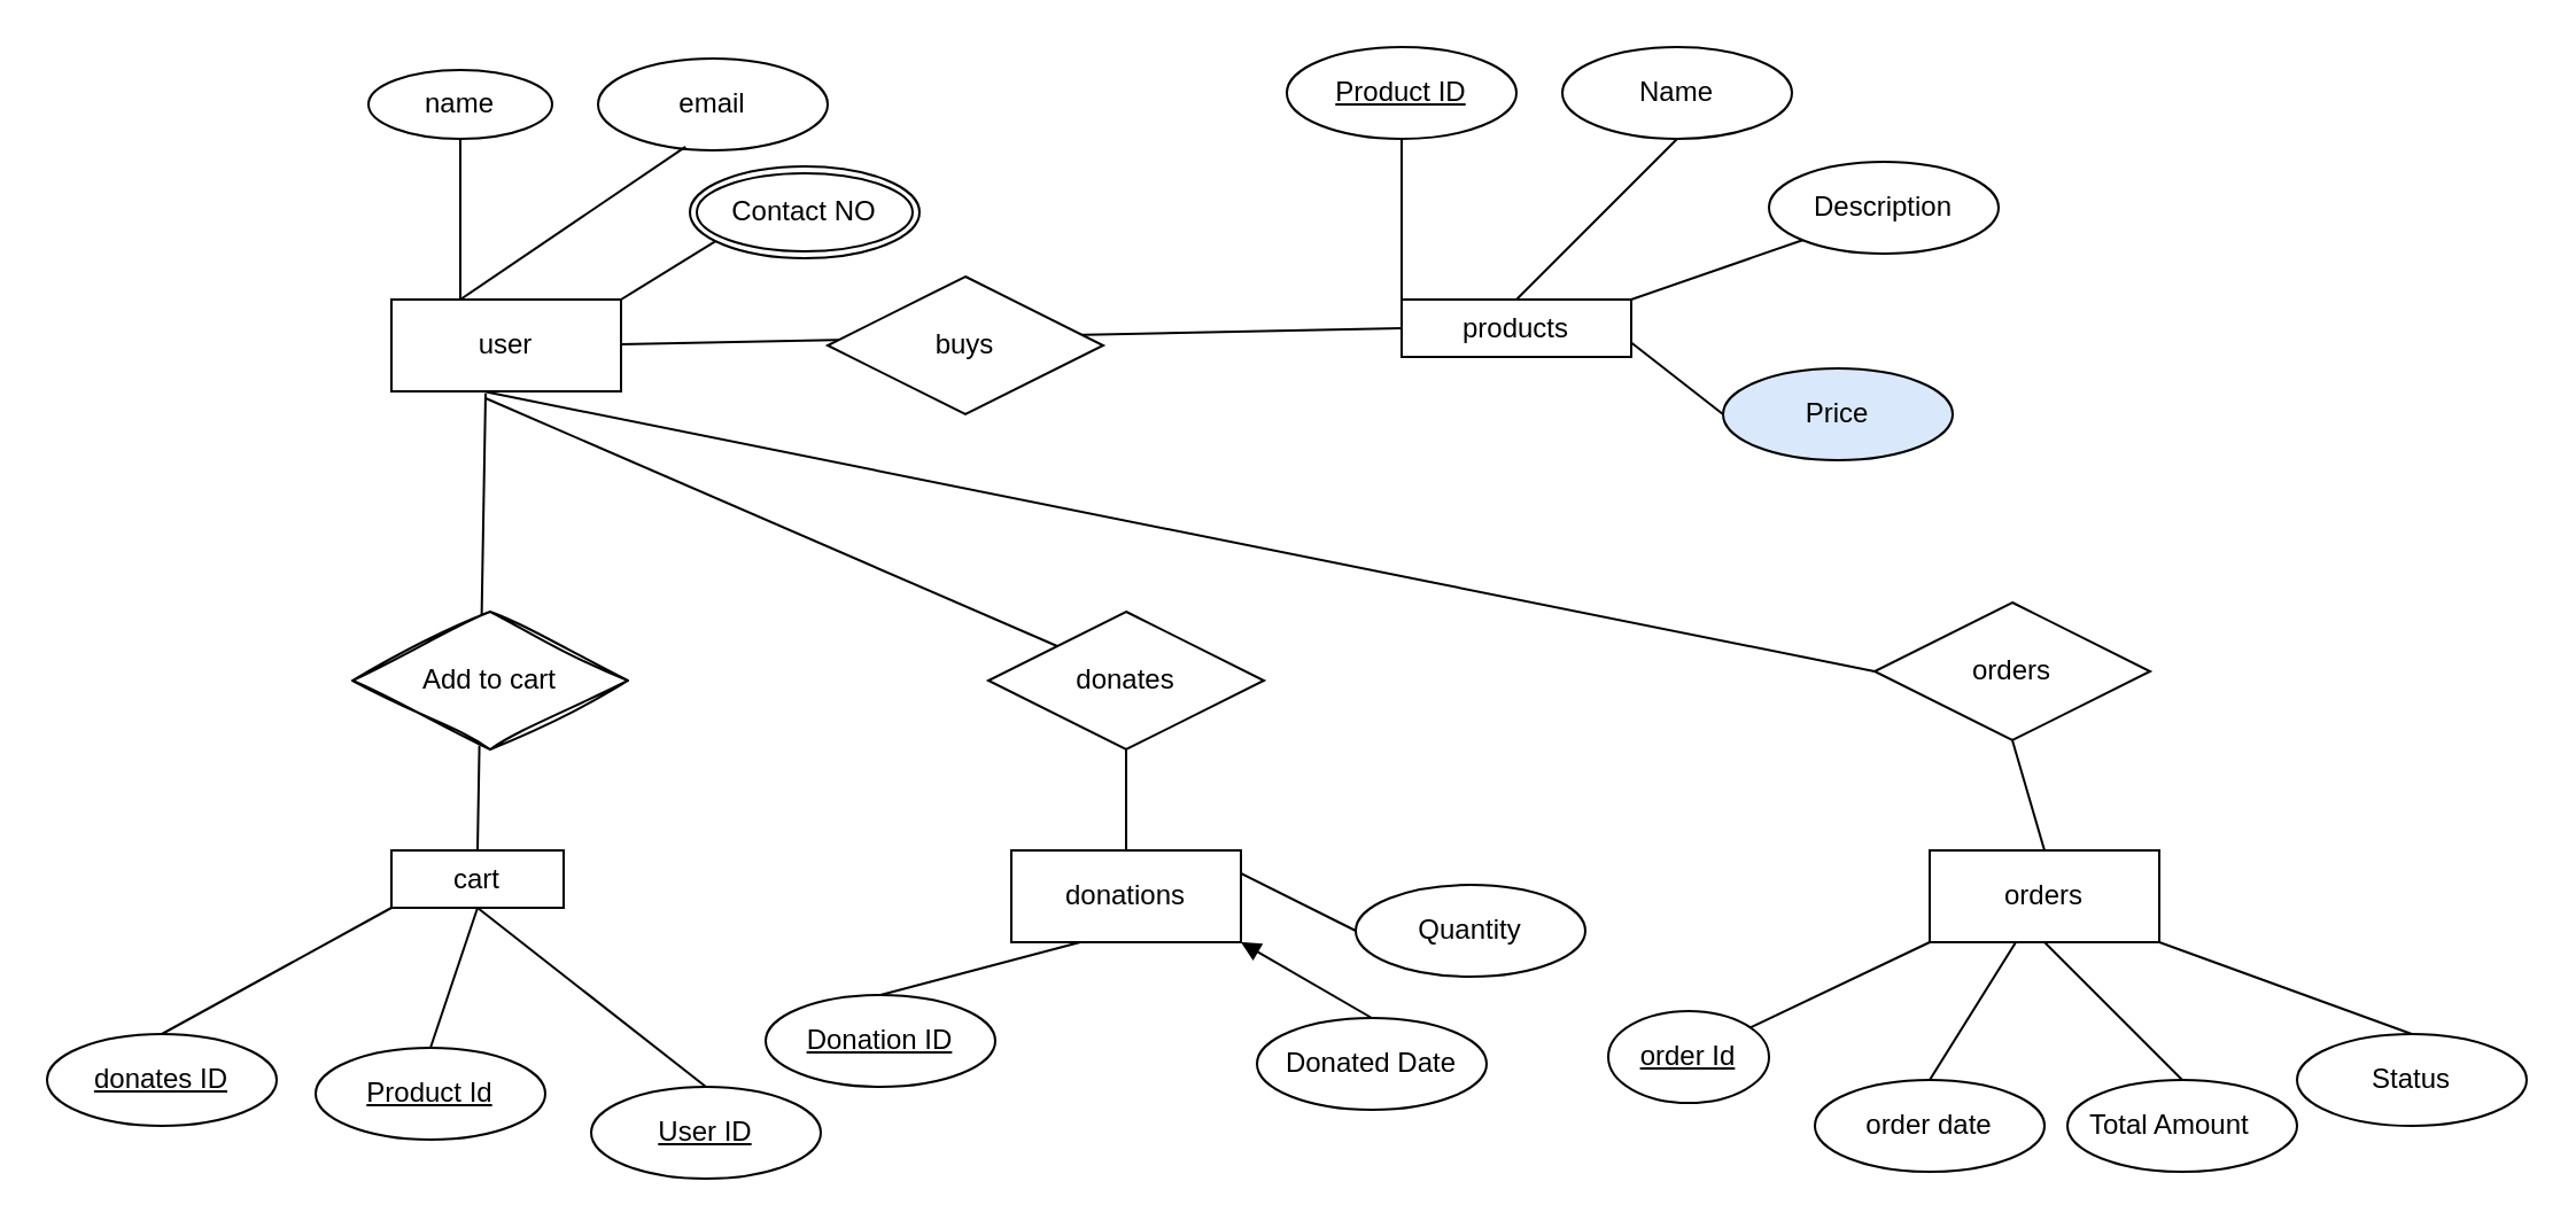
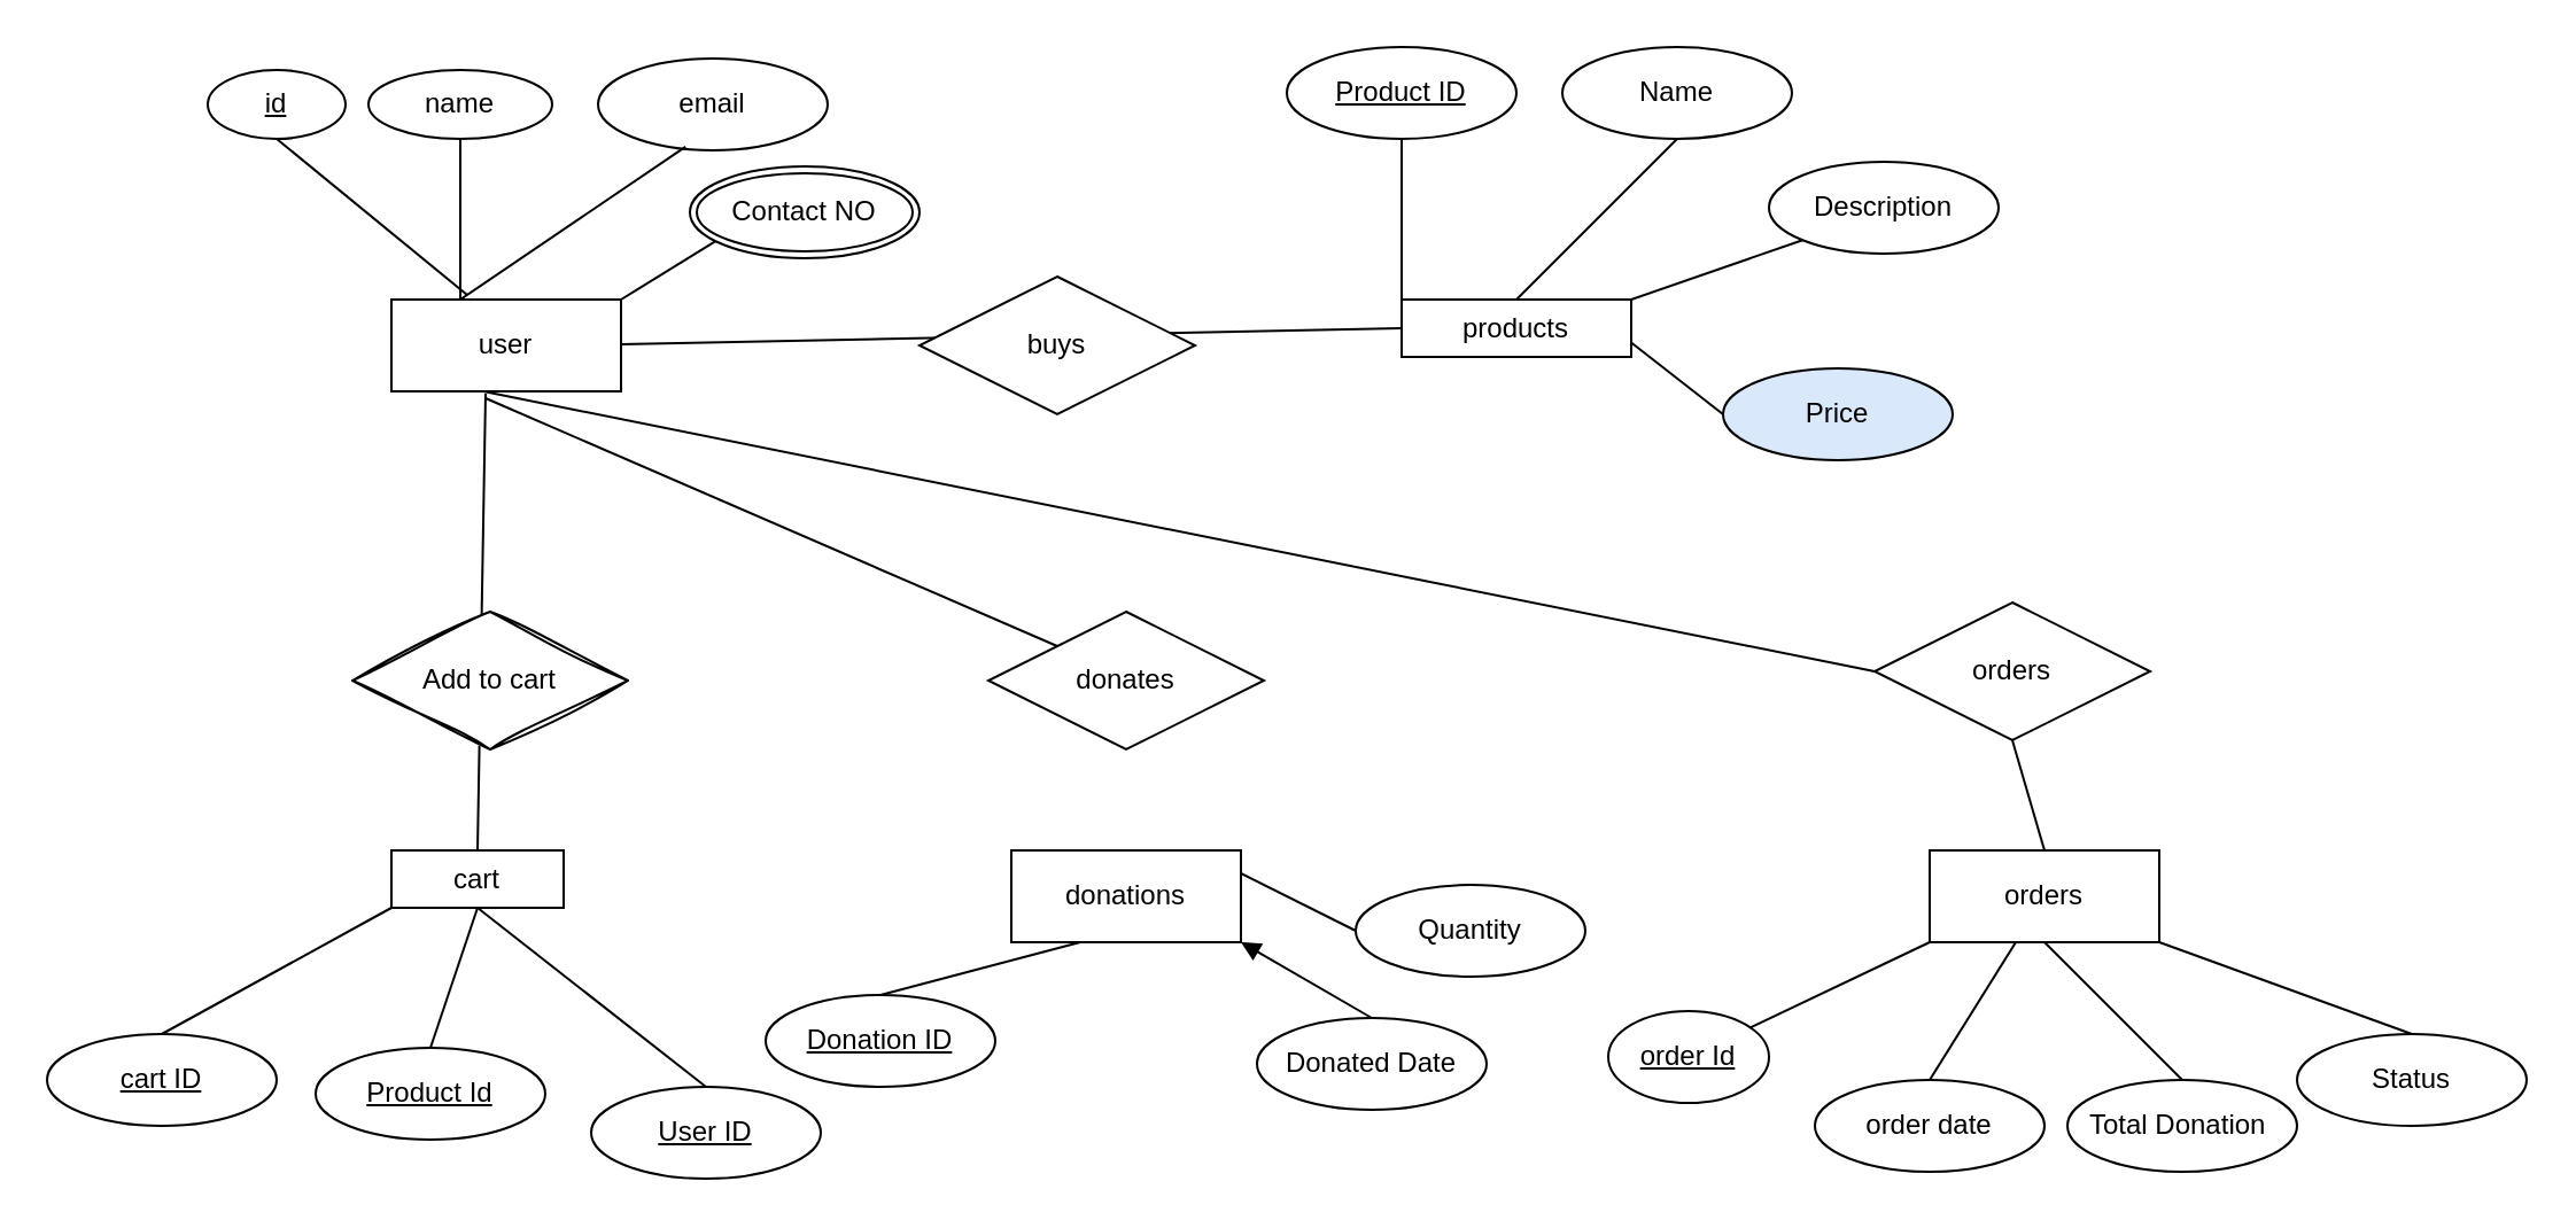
+ <mxCell id="9" value="id" style="ellipse;whiteSpace=wrap;html=1;align=center;fontStyle=4;" parent="1" vertex="1"><mxGeometry y="30" width="60" height="30" as="geometry" x="90" /></mxCell>
+ <mxCell id="10" value="" style="endArrow=none;html=1;rounded=0;exitX=0.5;exitY=1;exitDx=0;exitDy=0;entryX=0.33;entryY=-0.05;entryDx=0;entryDy=0;entryPerimeter=0;" parent="1" source="9" target="2" edge="1"><mxGeometry relative="1" as="geometry"><mxPoint x="430" y="300" as="sourcePoint" /><mxPoint x="590" y="300" as="targetPoint" /></mxGeometry></mxCell>
- <mxCell id="14" value="buys" style="shape=rhombus;perimeter=rhombusPerimeter;whiteSpace=wrap;html=1;align=center;" parent="1" vertex="1"><mxGeometry x="360" y="120" width="120" height="60" as="geometry" /></mxCell>
+ <mxCell id="14" value="buys" style="shape=rhombus;perimeter=rhombusPerimeter;whiteSpace=wrap;html=1;align=center;" parent="1" vertex="1"><mxGeometry x="400" y="120" width="120" height="60" as="geometry" /></mxCell>
- <mxCell id="50" value="" style="endArrow=none;html=1;rounded=0;entryX=0.5;entryY=0;entryDx=0;entryDy=0;exitX=0.5;exitY=1;exitDx=0;exitDy=0;" parent="1" source="38" target="6" edge="1"><mxGeometry width="50" height="50" relative="1" as="geometry"><mxPoint x="470" y="291" as="sourcePoint" /><mxPoint x="221" y="183" as="targetPoint" /></mxGeometry></mxCell>
- <mxCell id="36" value="donates ID" style="ellipse;whiteSpace=wrap;html=1;align=center;fontStyle=4;" parent="1" vertex="1"><mxGeometry x="20" y="450" width="100" height="40" as="geometry" /></mxCell>
+ <mxCell id="36" value="cart ID" style="ellipse;whiteSpace=wrap;html=1;align=center;fontStyle=4;" parent="1" vertex="1"><mxGeometry x="20" y="450" width="100" height="40" as="geometry" /></mxCell>
- <mxCell id="16" value="Total Amount&lt;span style=&quot;white-space: pre;&quot;&gt;&#09;&lt;/span&gt;" style="ellipse;whiteSpace=wrap;html=1;align=center;" parent="1" vertex="1"><mxGeometry x="900" y="470" width="100" height="40" as="geometry" /></mxCell>
+ <mxCell id="16" value="Total Donation&lt;span style=&quot;white-space: pre;&quot;&gt;&#09;&lt;/span&gt;" style="ellipse;whiteSpace=wrap;html=1;align=center;" parent="1" vertex="1"><mxGeometry x="900" y="470" width="100" height="40" as="geometry" /></mxCell>
